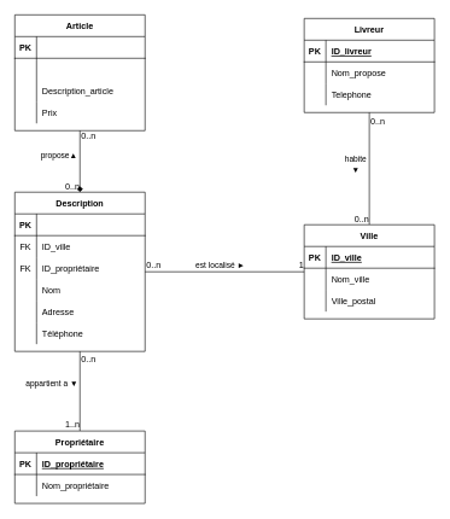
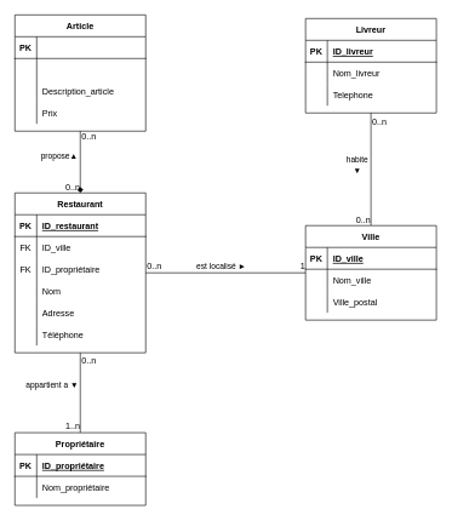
- <mxCell id="42" value="Nom_propose" style="shape=partialRectangle;connectable=0;fillColor=none;top=0;left=0;bottom=0;right=0;align=left;spacingLeft=6;overflow=hidden;" parent="40" vertex="1"><mxGeometry x="30" width="150" height="30" as="geometry" /></mxCell>
+ <mxCell id="42" value="Nom_livreur" style="shape=partialRectangle;connectable=0;fillColor=none;top=0;left=0;bottom=0;right=0;align=left;spacingLeft=6;overflow=hidden;" parent="40" vertex="1"><mxGeometry x="30" width="150" height="30" as="geometry" /></mxCell>
- <mxCell id="10" value="Description" style="shape=table;startSize=30;container=1;collapsible=1;childLayout=tableLayout;fixedRows=1;rowLines=0;fontStyle=1;align=center;resizeLast=1;" parent="1" vertex="1"><mxGeometry x="20" y="265" width="180" height="220" as="geometry" /></mxCell>
+ <mxCell id="10" value="Restaurant" style="shape=table;startSize=30;container=1;collapsible=1;childLayout=tableLayout;fixedRows=1;rowLines=0;fontStyle=1;align=center;resizeLast=1;" parent="1" vertex="1"><mxGeometry x="20" y="265" width="180" height="220" as="geometry" /></mxCell>
+ <mxCell id="13" value="ID_restaurant" style="shape=partialRectangle;connectable=0;fillColor=none;top=0;left=0;bottom=0;right=0;align=left;spacingLeft=6;fontStyle=5;overflow=hidden;" parent="11" vertex="1"><mxGeometry x="30" width="150" height="30" as="geometry" /></mxCell>
